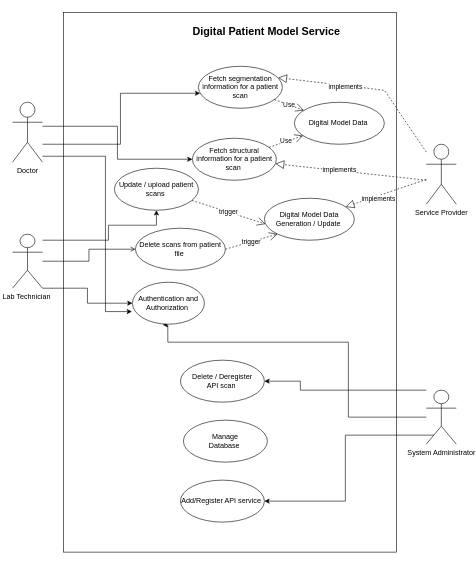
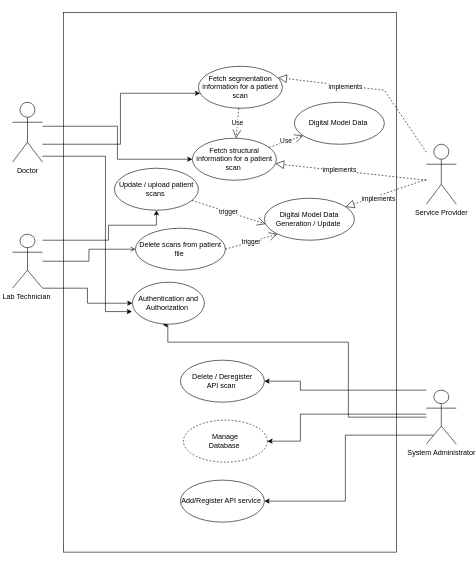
- <mxCell id="30" value="&lt;font style=&quot;font-size: 18px;&quot;&gt;Digital Patient Model Service&lt;/font&gt;" style="text;strokeColor=none;fillColor=none;html=1;fontSize=24;fontStyle=1;verticalAlign=middle;align=center;" vertex="1" parent="1"><mxGeometry x="275" y="30" width="335" height="40" as="geometry" /></mxCell>
- <mxCell id="25" value="Use" style="endArrow=open;endSize=12;dashed=1;html=1;rounded=0;" edge="1" parent="1" source="19" target="24"><mxGeometry width="160" relative="1" as="geometry"><mxPoint x="290" y="460" as="sourcePoint" /><mxPoint x="450" y="460" as="targetPoint" /></mxGeometry></mxCell>
+ <mxCell id="25" value="Use" style="endArrow=open;endSize=12;dashed=1;html=1;rounded=0;" edge="1" parent="1" source="19" target="18"><mxGeometry width="160" relative="1" as="geometry"><mxPoint x="290" y="460" as="sourcePoint" /><mxPoint x="450" y="460" as="targetPoint" /></mxGeometry></mxCell>
+ <mxCell id="13" style="edgeStyle=orthogonalEdgeStyle;rounded=0;orthogonalLoop=1;jettySize=auto;html=1;entryX=1;entryY=0.5;entryDx=0;entryDy=0;" edge="1" parent="1" source="15" target="21"><mxGeometry relative="1" as="geometry"><Array as="points"><mxPoint x="500" y="690" /><mxPoint x="500" y="735" /></Array></mxGeometry></mxCell>
- <mxCell id="21" value="Manage &lt;br&gt;Database&amp;nbsp;" style="ellipse;whiteSpace=wrap;html=1;" vertex="1" parent="1"><mxGeometry x="305" y="700" width="140" height="70" as="geometry" /></mxCell>
+ <mxCell id="21" value="Manage &lt;br&gt;Database&amp;nbsp;" style="ellipse;whiteSpace=wrap;html=1;dashed=1;" vertex="1" parent="1"><mxGeometry x="305" y="700" width="140" height="70" as="geometry" /></mxCell>
